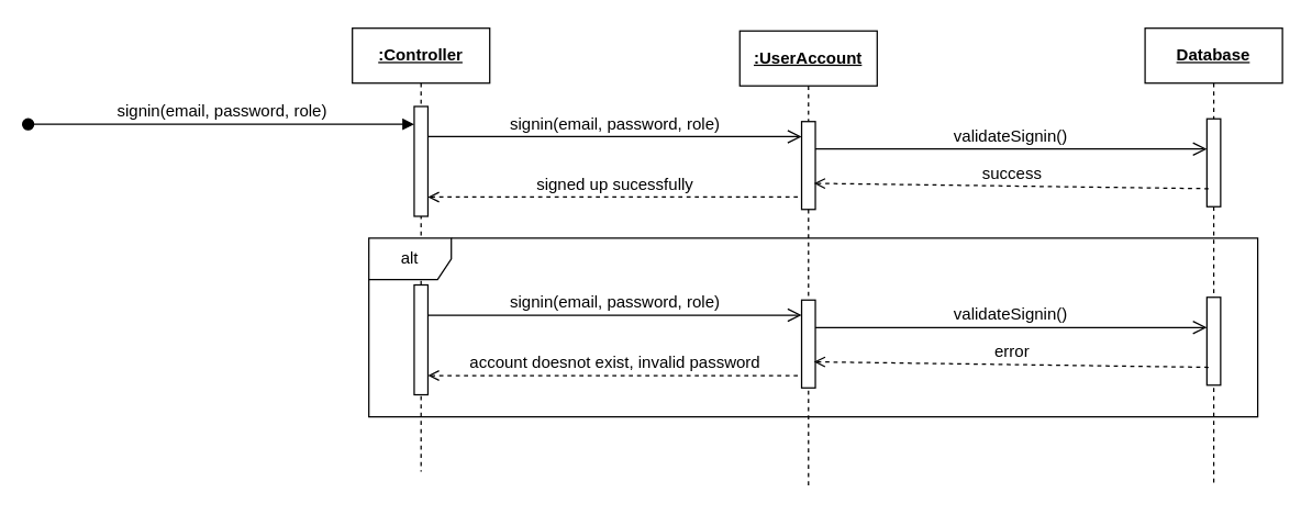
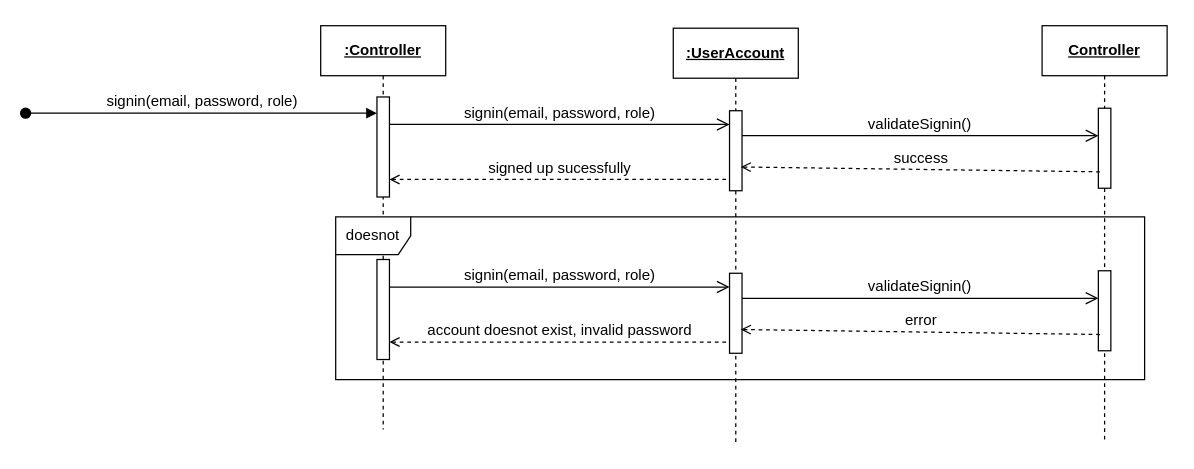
- <mxCell id="14" value="&lt;b&gt;&lt;u&gt;Database&lt;/u&gt;&lt;/b&gt;" style="shape=umlLifeline;perimeter=lifelinePerimeter;whiteSpace=wrap;html=1;container=1;dropTarget=0;collapsible=0;recursiveResize=0;outlineConnect=0;portConstraint=eastwest;newEdgeStyle={&quot;edgeStyle&quot;:&quot;elbowEdgeStyle&quot;,&quot;elbow&quot;:&quot;vertical&quot;,&quot;curved&quot;:0,&quot;rounded&quot;:0};" vertex="1" parent="1"><mxGeometry x="833" y="20" width="100" height="331" as="geometry" /></mxCell>
+ <mxCell id="14" value="&lt;b&gt;&lt;u&gt;Controller&lt;/u&gt;&lt;/b&gt;" style="shape=umlLifeline;perimeter=lifelinePerimeter;whiteSpace=wrap;html=1;container=1;dropTarget=0;collapsible=0;recursiveResize=0;outlineConnect=0;portConstraint=eastwest;newEdgeStyle={&quot;edgeStyle&quot;:&quot;elbowEdgeStyle&quot;,&quot;elbow&quot;:&quot;vertical&quot;,&quot;curved&quot;:0,&quot;rounded&quot;:0};" vertex="1" parent="1"><mxGeometry x="833" y="20" width="100" height="331" as="geometry" /></mxCell>
- <mxCell id="11" value="alt" style="shape=umlFrame;whiteSpace=wrap;html=1;pointerEvents=0;" vertex="1" parent="1"><mxGeometry x="268" y="173" width="647" height="130" as="geometry" /></mxCell>
+ <mxCell id="11" value="doesnot" style="shape=umlFrame;whiteSpace=wrap;html=1;pointerEvents=0;" vertex="1" parent="1"><mxGeometry x="268" y="173" width="647" height="130" as="geometry" /></mxCell>
